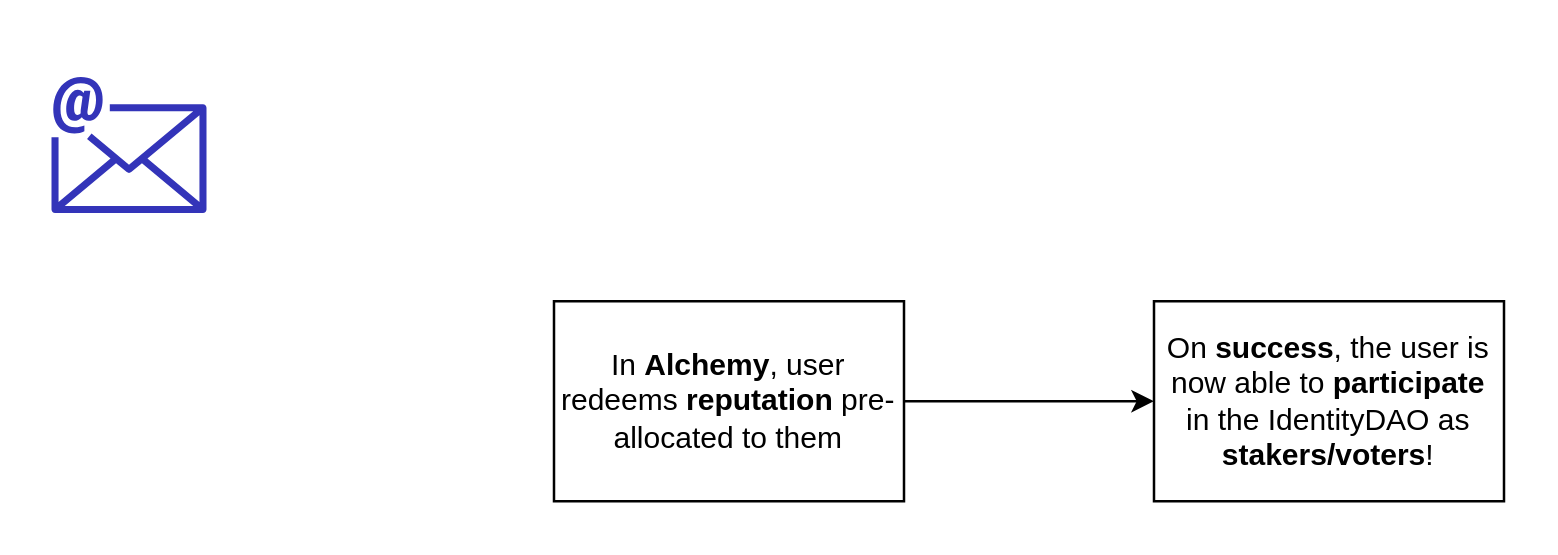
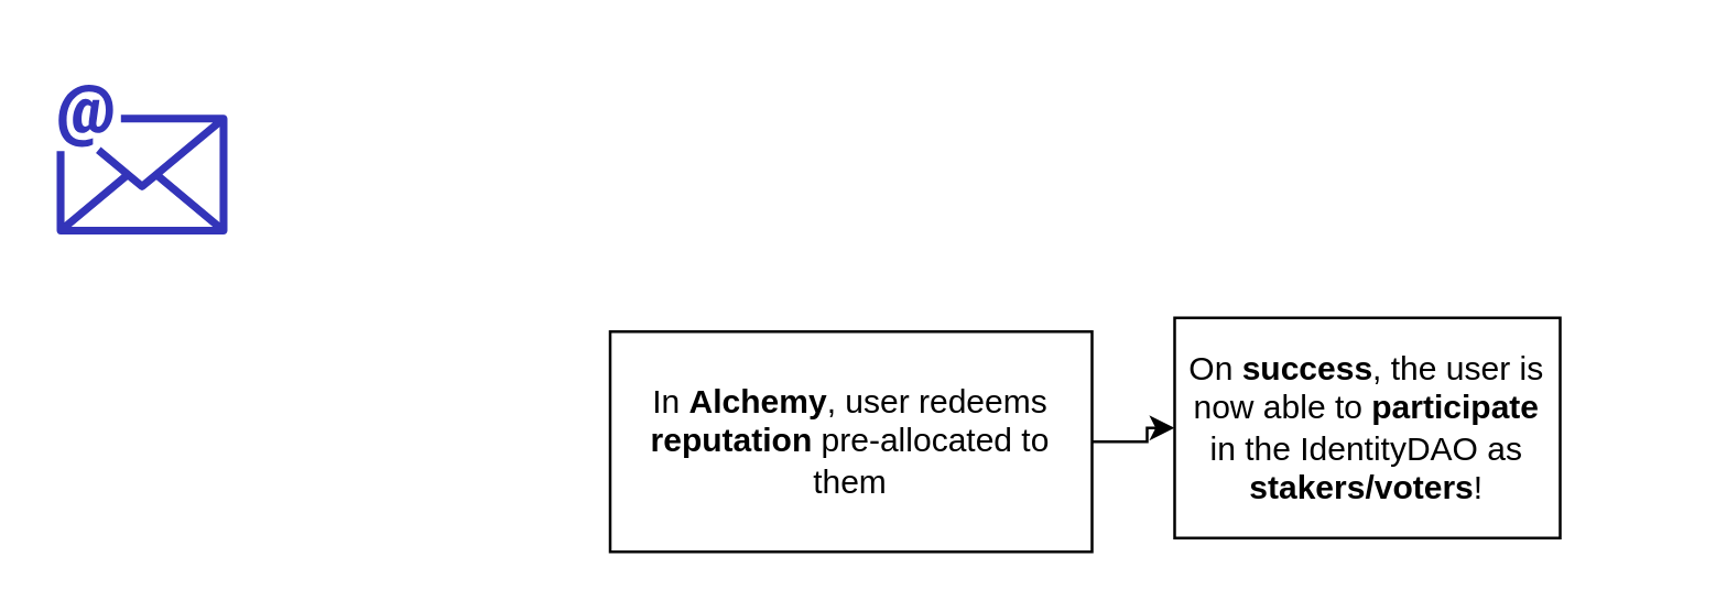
- <mxCell id="4" value="In &lt;b&gt;Alchemy&lt;/b&gt;, user redeems &lt;b&gt;reputation&lt;/b&gt; pre-allocated to them" style="rounded=0;whiteSpace=wrap;html=1;" vertex="1" parent="1"><mxGeometry x="221" y="120" width="140" height="80" as="geometry" /></mxCell>
+ <mxCell id="4" value="In &lt;b&gt;Alchemy&lt;/b&gt;, user redeems &lt;b&gt;reputation&lt;/b&gt; pre-allocated to them" style="rounded=0;whiteSpace=wrap;html=1;" vertex="1" parent="1"><mxGeometry x="221" y="120" width="175" height="80" as="geometry" /></mxCell>
- <mxCell id="6" value="On &lt;b&gt;success&lt;/b&gt;, the user is now able to &lt;b&gt;participate&lt;/b&gt; in the IdentityDAO as &lt;b&gt;stakers/voters&lt;/b&gt;!" style="rounded=0;whiteSpace=wrap;html=1;" vertex="1" parent="1"><mxGeometry x="461" y="120" width="140" height="80" as="geometry" /></mxCell>
+ <mxCell id="6" value="On &lt;b&gt;success&lt;/b&gt;, the user is now able to &lt;b&gt;participate&lt;/b&gt; in the IdentityDAO as &lt;b&gt;stakers/voters&lt;/b&gt;!" style="rounded=0;whiteSpace=wrap;html=1;" vertex="1" parent="1"><mxGeometry x="426" y="115" width="140" height="80" as="geometry" /></mxCell>
